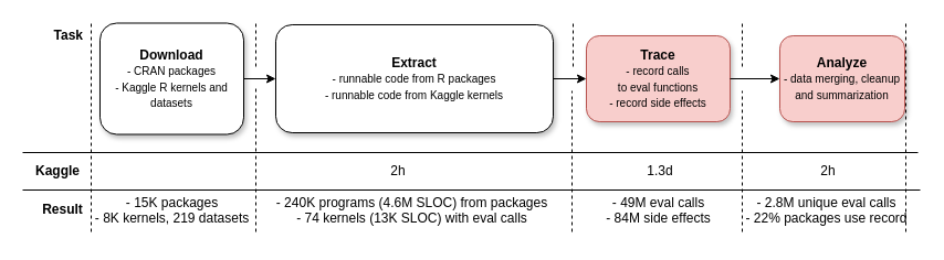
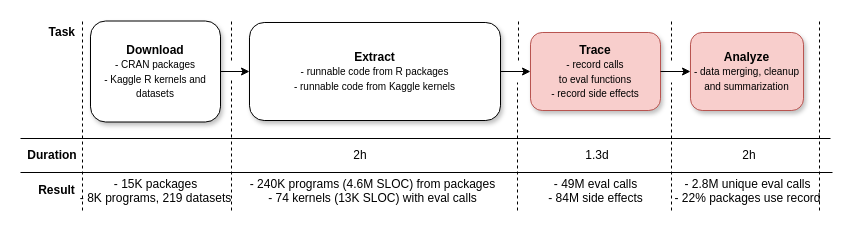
- <mxCell id="6" value="Analyze&lt;br&gt;&lt;font style=&quot;font-size: 10px&quot;&gt;&lt;span style=&quot;font-weight: normal&quot;&gt;- data merging, cleanup and summarization&lt;/span&gt;&lt;/font&gt;" style="whiteSpace=wrap;html=1;rounded=1;shadow=1;fontStyle=1;fillColor=#f8cecc;strokeColor=#b85450;" parent="1" vertex="1"><mxGeometry x="705" y="32" width="113" height="78" as="geometry" /></mxCell>
+ <mxCell id="6" value="Analyze&lt;br&gt;&lt;font style=&quot;font-size: 10px&quot;&gt;&lt;span style=&quot;font-weight: normal&quot;&gt;- data merging, cleanup and summarization&lt;/span&gt;&lt;/font&gt;" style="whiteSpace=wrap;html=1;rounded=1;shadow=1;fontStyle=1;fillColor=#f8cecc;strokeColor=#b85450;" parent="1" vertex="1"><mxGeometry x="690" y="32" width="113" height="78" as="geometry" /></mxCell>
- <mxCell id="15" value="Kaggle" style="text;html=1;strokeColor=none;fillColor=none;align=center;verticalAlign=middle;whiteSpace=wrap;rounded=0;fontStyle=1" parent="1" vertex="1"><mxGeometry x="27" y="145" width="50" height="20" as="geometry" /></mxCell>
+ <mxCell id="15" value="Duration" style="text;html=1;strokeColor=none;fillColor=none;align=center;verticalAlign=middle;whiteSpace=wrap;rounded=0;fontStyle=1" parent="1" vertex="1"><mxGeometry x="27" y="145" width="50" height="20" as="geometry" /></mxCell>
- <mxCell id="19" value="&lt;div align=&quot;center&quot;&gt;- 15K packages&lt;br&gt;&lt;/div&gt;&lt;div&gt;- 8K kernels, 219 datasets&lt;/div&gt;" style="text;html=1;align=center;" parent="1" vertex="1"><mxGeometry x="92" y="170" width="125" height="44" as="geometry" /></mxCell>
+ <mxCell id="19" value="&lt;div align=&quot;center&quot;&gt;- 15K packages&lt;br&gt;&lt;/div&gt;&lt;div&gt;- 8K programs, 219 datasets&lt;/div&gt;" style="text;html=1;align=center;" parent="1" vertex="1"><mxGeometry x="92" y="170" width="125" height="44" as="geometry" /></mxCell>
